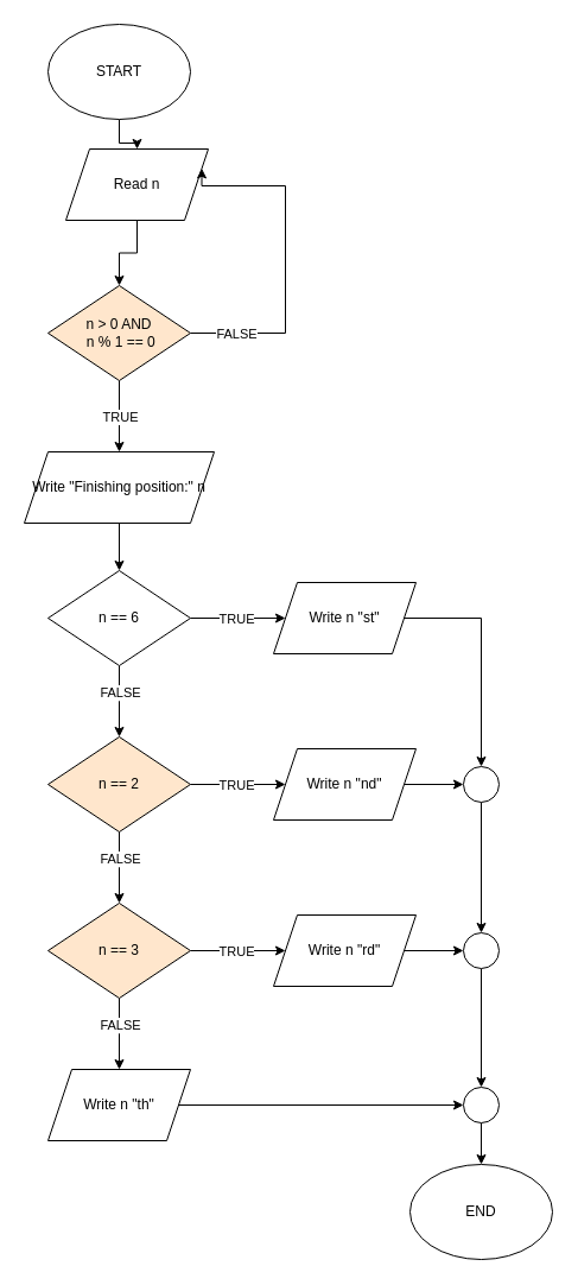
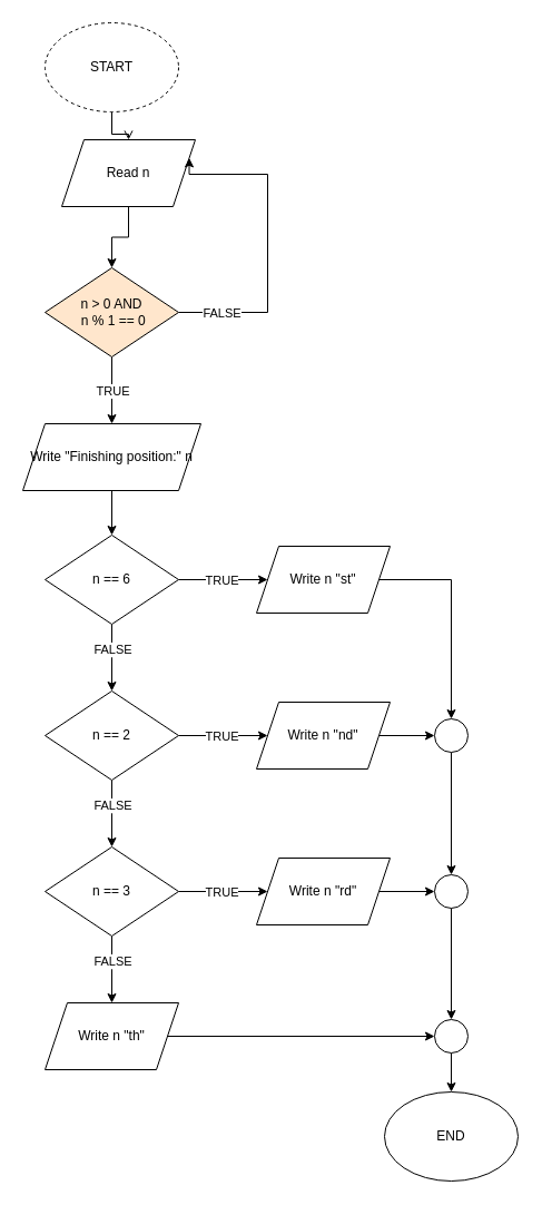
- <mxCell id="3" value="START" style="ellipse;whiteSpace=wrap;html=1;" vertex="1" parent="1"><mxGeometry x="40" width="120" height="80" as="geometry" y="20" /></mxCell>
+ <mxCell id="3" value="START" style="ellipse;whiteSpace=wrap;html=1;dashed=1;" vertex="1" parent="1"><mxGeometry x="40" width="120" height="80" as="geometry" y="20" /></mxCell>
- <mxCell id="2" style="edgeStyle=orthogonalEdgeStyle;rounded=0;orthogonalLoop=1;jettySize=auto;html=1;" edge="1" parent="1" source="3" target="5"><mxGeometry relative="1" as="geometry" /></mxCell>
+ <mxCell id="2" style="edgeStyle=orthogonalEdgeStyle;rounded=0;orthogonalLoop=1;jettySize=auto;html=1;endArrow=open;" edge="1" parent="1" source="3" target="5"><mxGeometry relative="1" as="geometry" /></mxCell>
- <mxCell id="20" value="n == 2" style="rhombus;whiteSpace=wrap;html=1;fillColor=#ffe6cc;" vertex="1" parent="1"><mxGeometry x="40" y="620" width="120" height="80" as="geometry" /></mxCell>
+ <mxCell id="20" value="n == 2" style="rhombus;whiteSpace=wrap;html=1;" vertex="1" parent="1"><mxGeometry x="40" y="620" width="120" height="80" as="geometry" /></mxCell>
- <mxCell id="25" value="n == 3" style="rhombus;whiteSpace=wrap;html=1;fillColor=#ffe6cc;" vertex="1" parent="1"><mxGeometry x="40" y="760" width="120" height="80" as="geometry" /></mxCell>
+ <mxCell id="25" value="n == 3" style="rhombus;whiteSpace=wrap;html=1;" vertex="1" parent="1"><mxGeometry x="40" y="760" width="120" height="80" as="geometry" /></mxCell>
